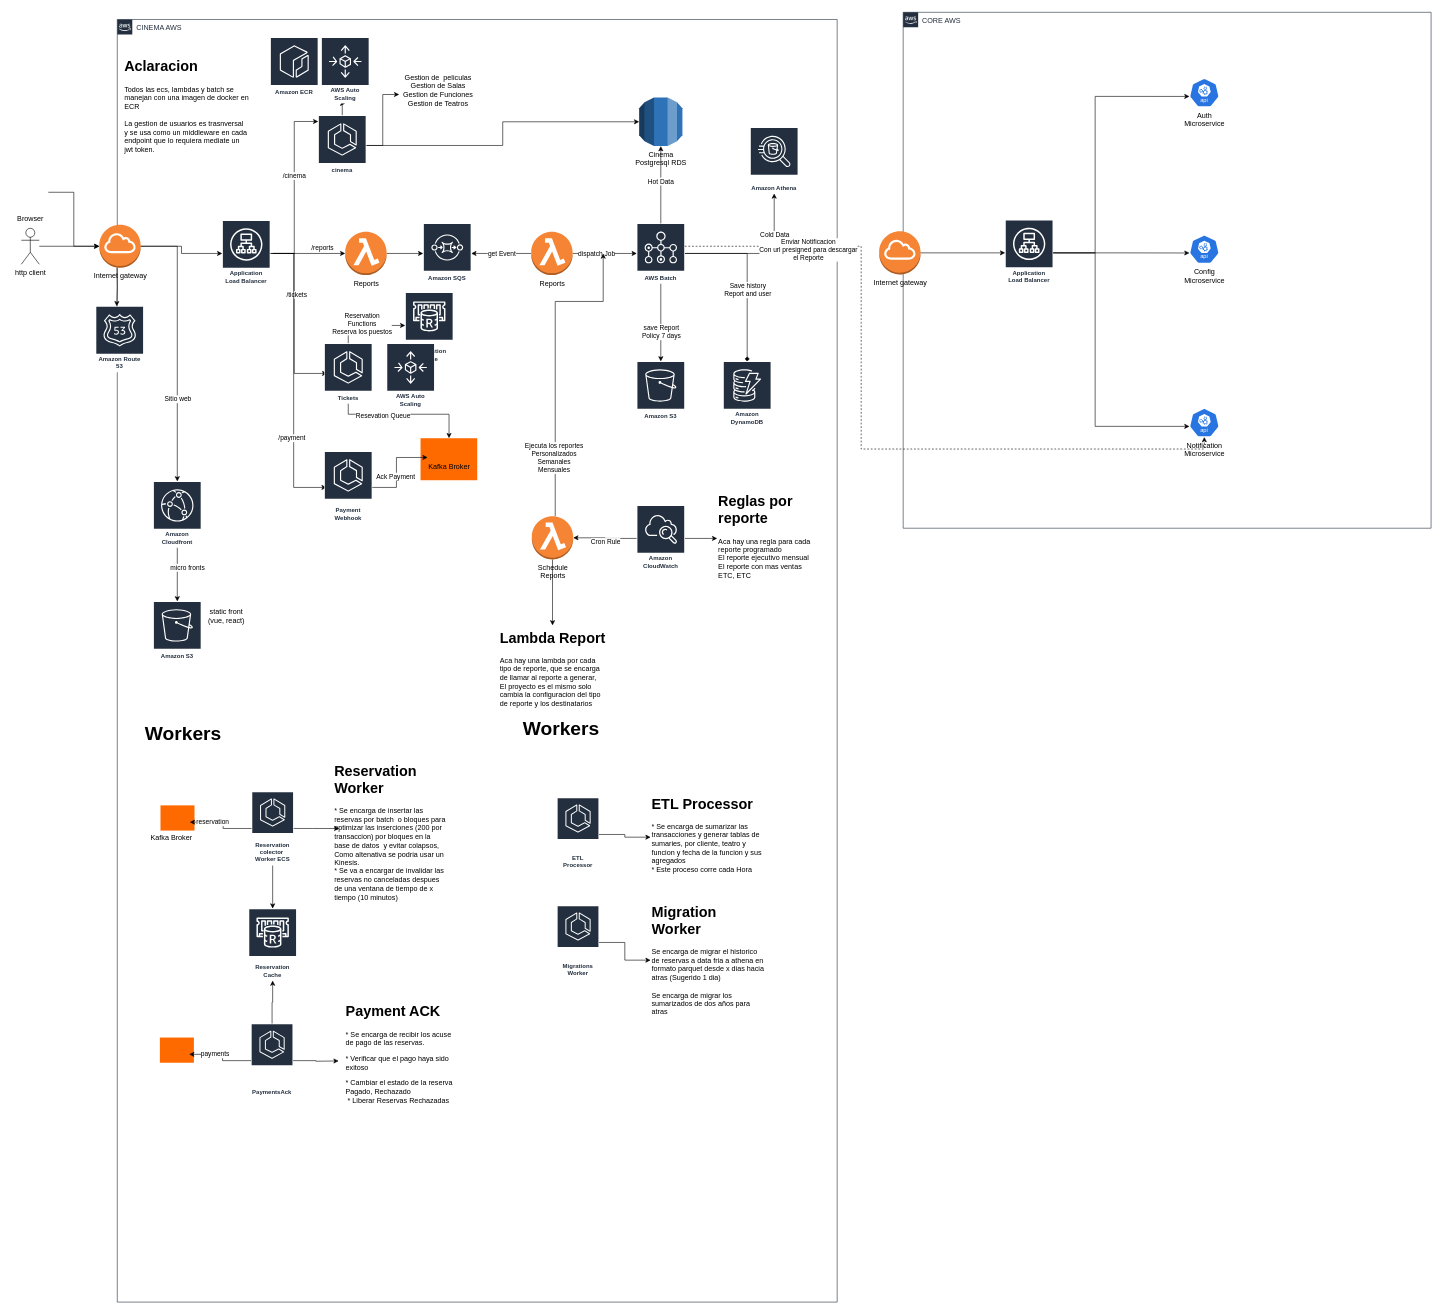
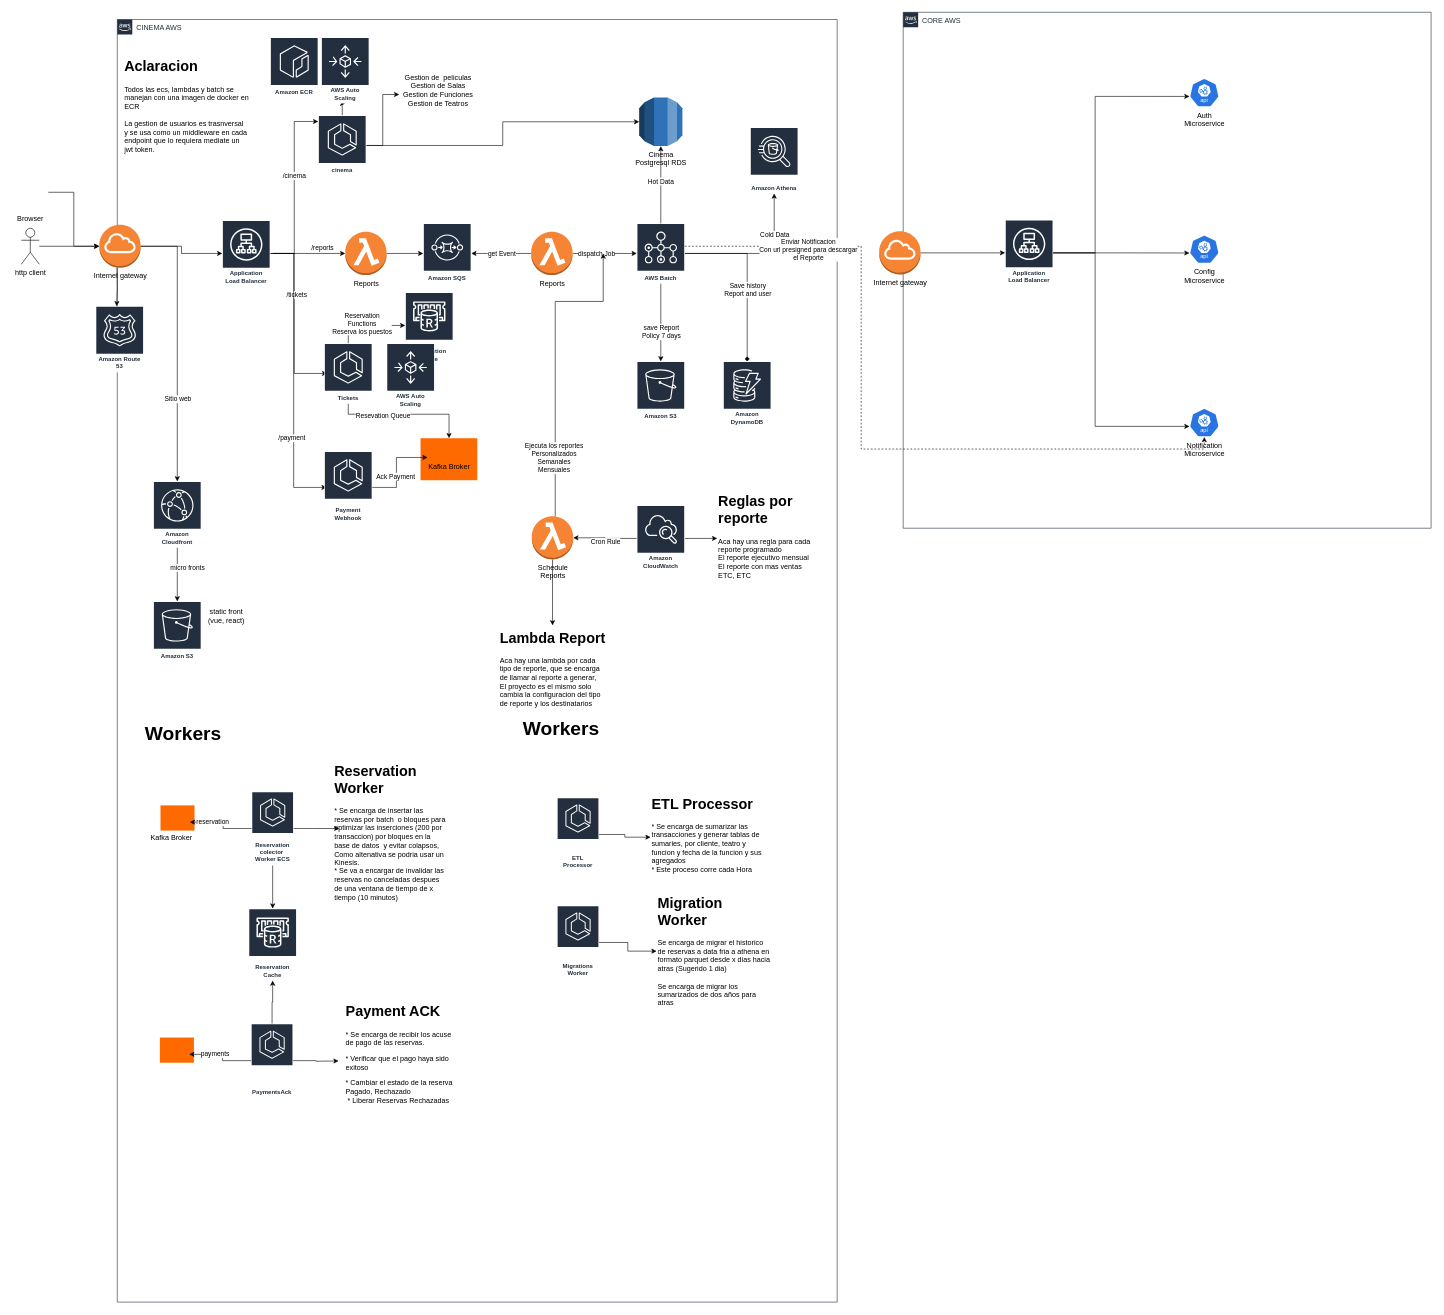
- <mxCell id="87" value="&lt;h1 style=&quot;margin-top: 0px;&quot;&gt;Migration Worker&lt;/h1&gt;&lt;p&gt;Se encarga de migrar el historico de reservas a data fria a athena en formato parquet desde x dias hacia atras (Sugerido 1 dia)&lt;br&gt;&lt;br&gt;Se encarga de migrar los sumarizados de dos años para atras&lt;/p&gt;" style="text;html=1;whiteSpace=wrap;overflow=hidden;rounded=0;" vertex="1" parent="2"><mxGeometry x="889" y="1467" width="190" height="202" as="geometry" /></mxCell>
+ <mxCell id="87" value="&lt;h1 style=&quot;margin-top: 0px;&quot;&gt;Migration Worker&lt;/h1&gt;&lt;p&gt;Se encarga de migrar el historico de reservas a data fria a athena en formato parquet desde x dias hacia atras (Sugerido 1 dia)&lt;br&gt;&lt;br&gt;Se encarga de migrar los sumarizados de dos años para atras&lt;/p&gt;" style="text;html=1;whiteSpace=wrap;overflow=hidden;rounded=0;" vertex="1" parent="2"><mxGeometry x="899" y="1452" width="190" height="202" as="geometry" /></mxCell>
